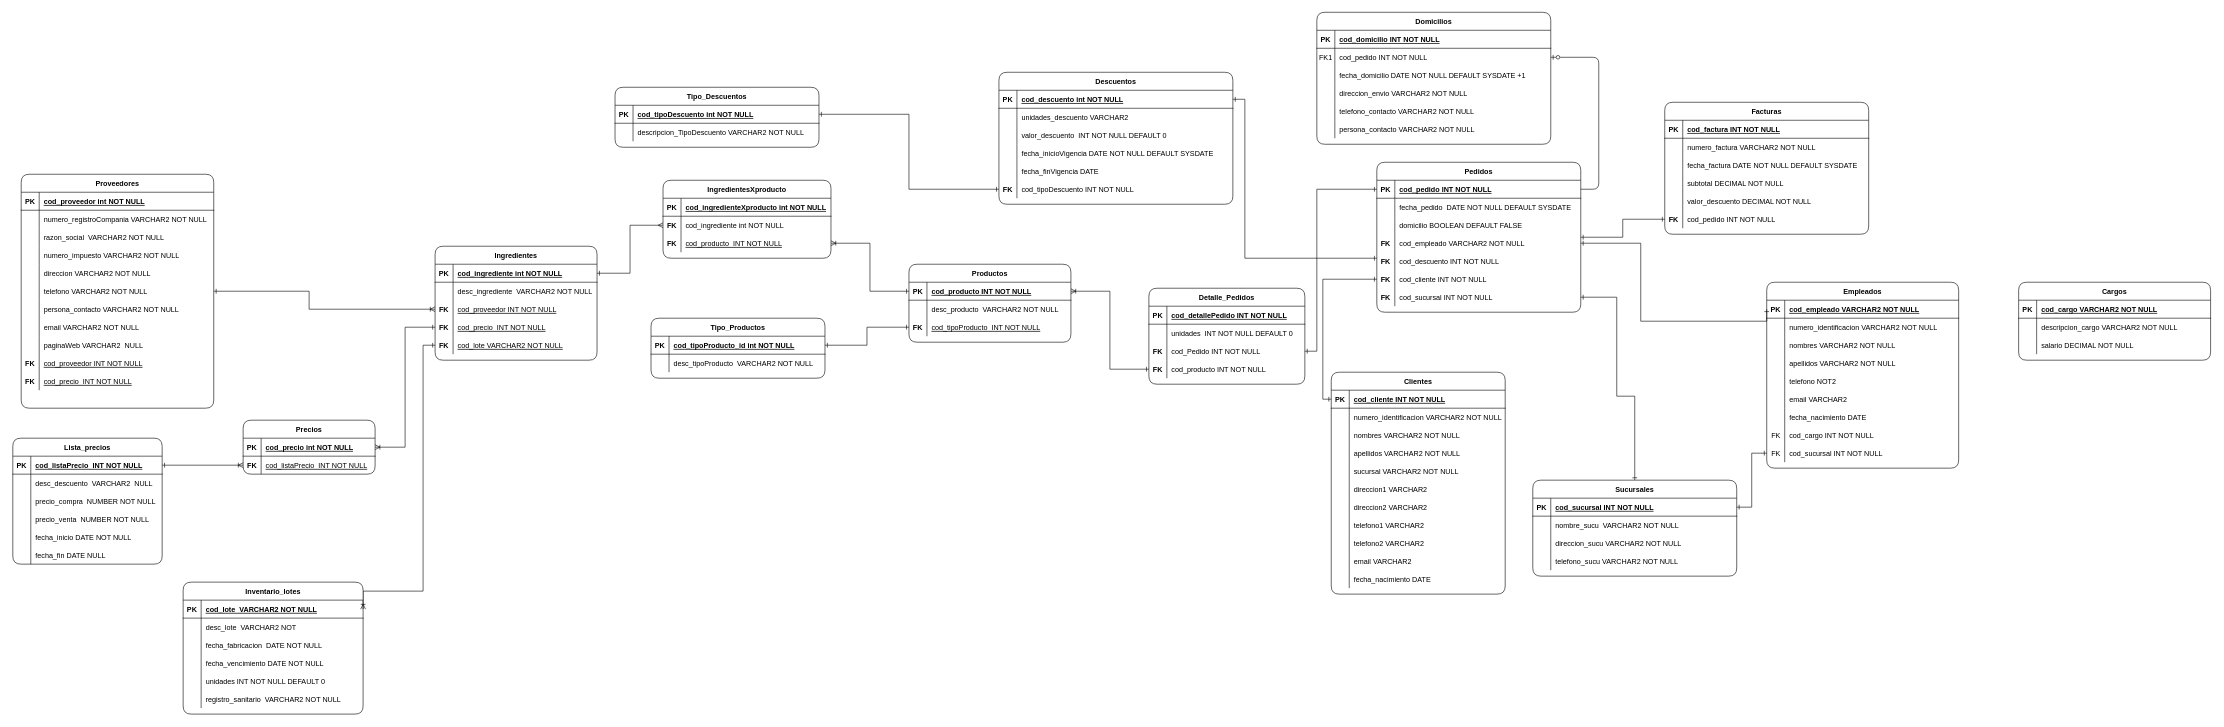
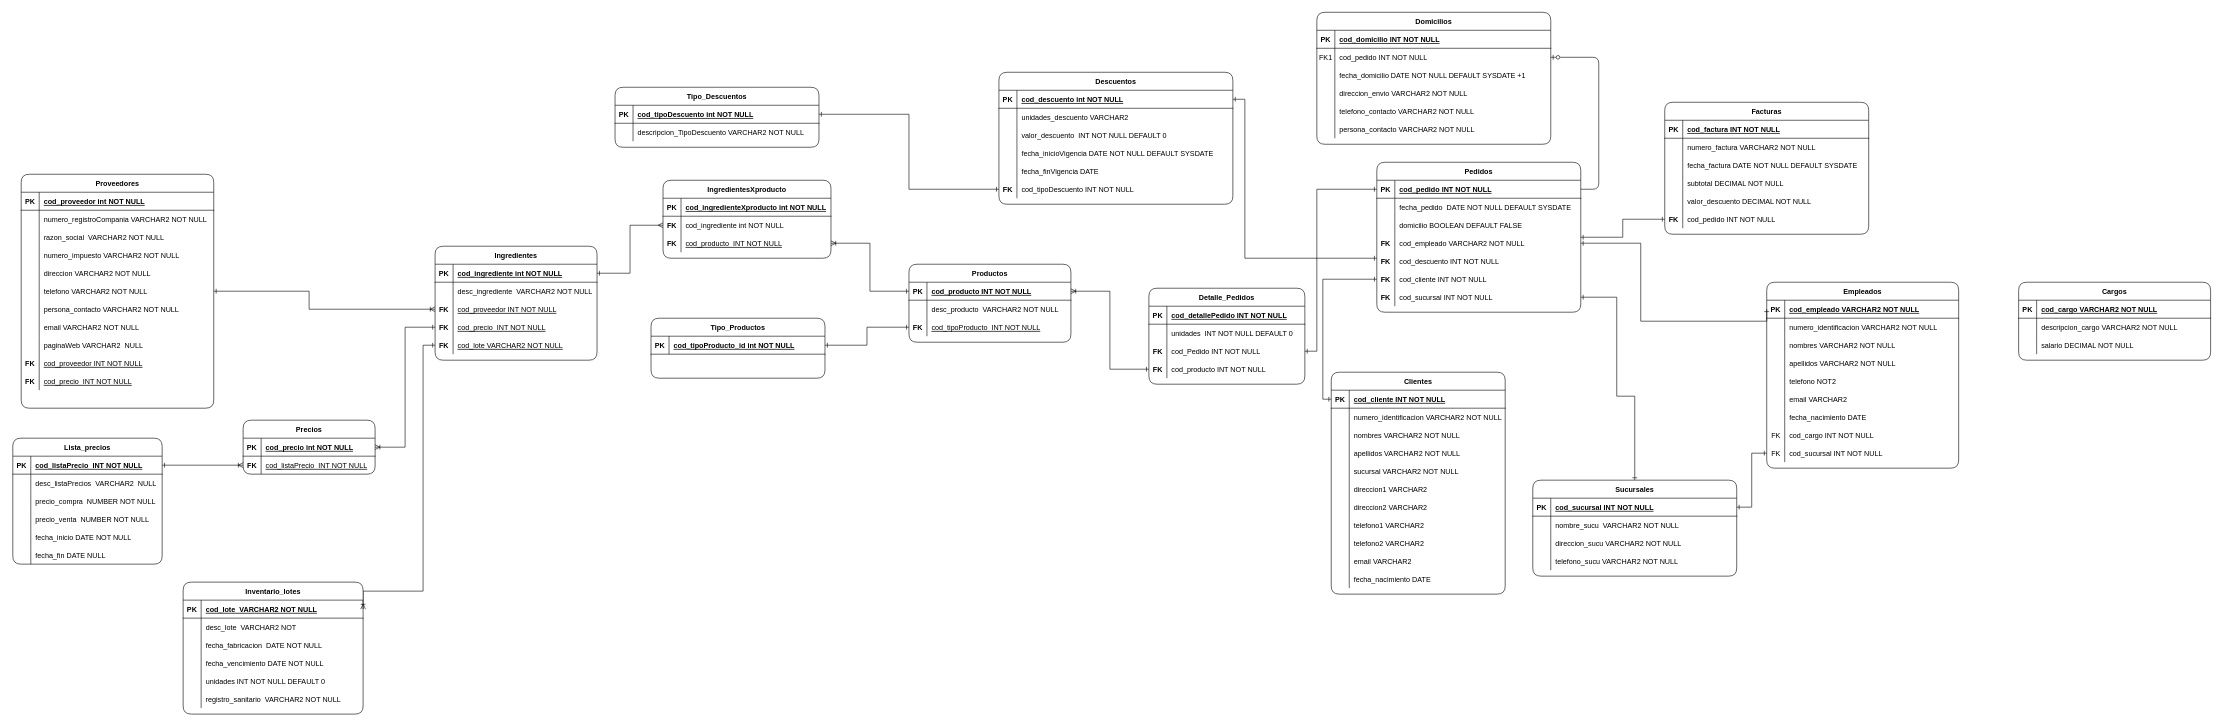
- <mxCell id="106" value="desc_tipoProducto  VARCHAR2 NOT NULL" style="shape=partialRectangle;overflow=hidden;connectable=0;fillColor=none;top=0;left=0;bottom=0;right=0;align=left;spacingLeft=6;strokeWidth=1;perimeterSpacing=1;" parent="104" vertex="1"><mxGeometry x="30" width="260" height="30" as="geometry"><mxRectangle width="260" height="30" as="alternateBounds" /></mxGeometry></mxCell>
- <mxCell id="147" value="desc_descuento  VARCHAR2  NULL" style="shape=partialRectangle;overflow=hidden;connectable=0;fillColor=none;top=0;left=0;bottom=0;right=0;align=left;spacingLeft=6;strokeWidth=1;perimeterSpacing=1;" parent="145" vertex="1"><mxGeometry x="30" width="219" height="30" as="geometry"><mxRectangle width="219" height="30" as="alternateBounds" /></mxGeometry></mxCell>
+ <mxCell id="147" value="desc_listaPrecios  VARCHAR2  NULL" style="shape=partialRectangle;overflow=hidden;connectable=0;fillColor=none;top=0;left=0;bottom=0;right=0;align=left;spacingLeft=6;strokeWidth=1;perimeterSpacing=1;" parent="145" vertex="1"><mxGeometry x="30" width="219" height="30" as="geometry"><mxRectangle width="219" height="30" as="alternateBounds" /></mxGeometry></mxCell>
